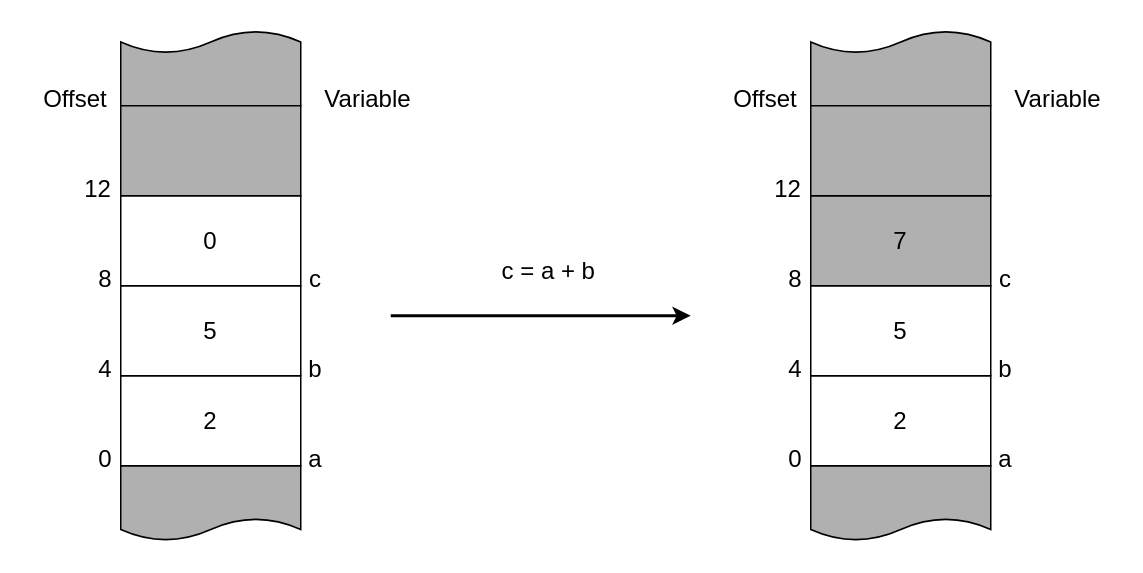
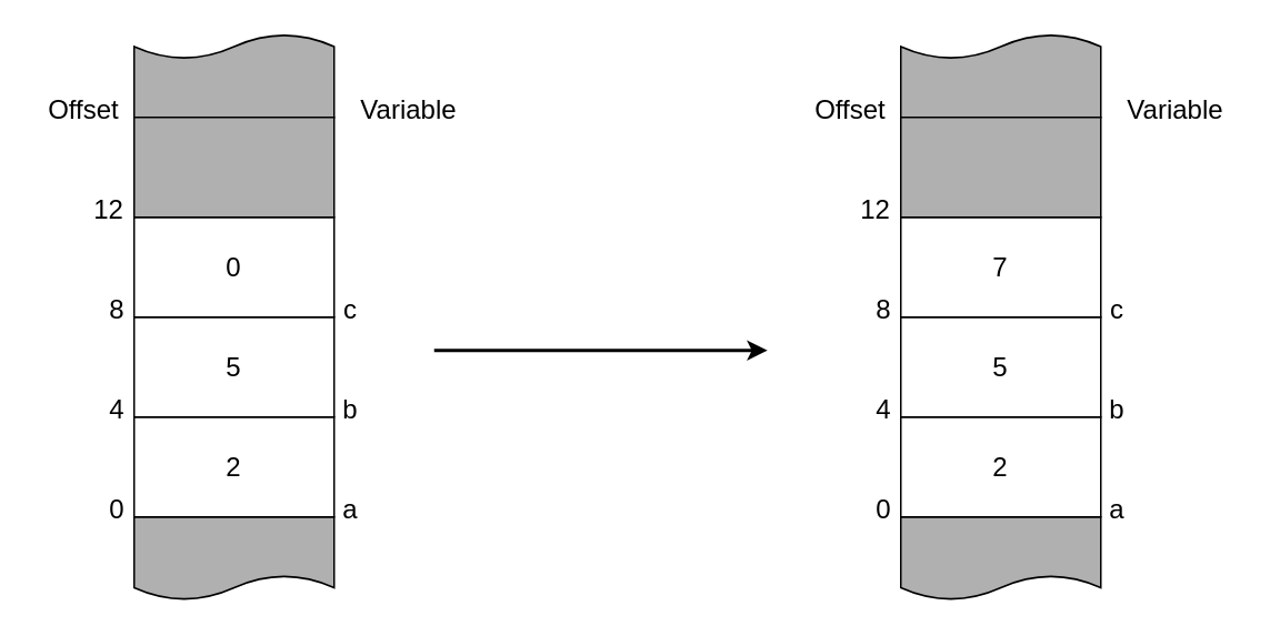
- <mxCell id="21" value="7" style="rounded=0;whiteSpace=wrap;html=1;fontSize=16;fillColor=#b0b0b0;" parent="1" vertex="1"><mxGeometry x="540" y="130" width="120" height="60" as="geometry" /></mxCell>
+ <mxCell id="21" value="7" style="rounded=0;whiteSpace=wrap;html=1;fontSize=16;" parent="1" vertex="1"><mxGeometry x="540" y="130" width="120" height="60" as="geometry" /></mxCell>
- <mxCell id="33" value="c = a + b" style="text;html=1;align=center;verticalAlign=middle;resizable=0;points=[];autosize=1;fontSize=16;" parent="1" vertex="1"><mxGeometry x="320" y="170" width="90" height="20" as="geometry" /></mxCell>
